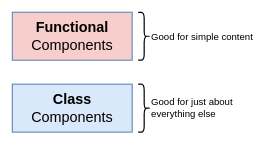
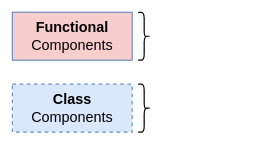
- <mxCell id="5" value="Good for simple content" style="text;html=1;strokeColor=none;fillColor=none;align=left;verticalAlign=middle;whiteSpace=wrap;rounded=0;fontSize=16;" parent="1" vertex="1"><mxGeometry x="250" y="50" width="180" height="20" as="geometry" /></mxCell>
- <mxCell id="3" value="&lt;b&gt;Class&lt;/b&gt; Components" style="rounded=0;whiteSpace=wrap;html=1;strokeWidth=2;fontSize=24;fillColor=#dae8fc;strokeColor=#6c8ebf;" parent="1" vertex="1"><mxGeometry x="20" y="140" width="200" height="80" as="geometry" /></mxCell>
+ <mxCell id="3" value="&lt;b&gt;Class&lt;/b&gt; Components" style="rounded=0;whiteSpace=wrap;html=1;strokeWidth=2;fontSize=24;fillColor=#dae8fc;strokeColor=#6c8ebf;dashed=1;" parent="1" vertex="1"><mxGeometry x="20" y="140" width="200" height="80" as="geometry" /></mxCell>
- <mxCell id="7" value="Good for just about everything else" style="text;html=1;strokeColor=none;fillColor=none;align=left;verticalAlign=middle;whiteSpace=wrap;rounded=0;fontSize=16;" parent="1" vertex="1"><mxGeometry x="250" y="170" width="180" height="20" as="geometry" /></mxCell>
